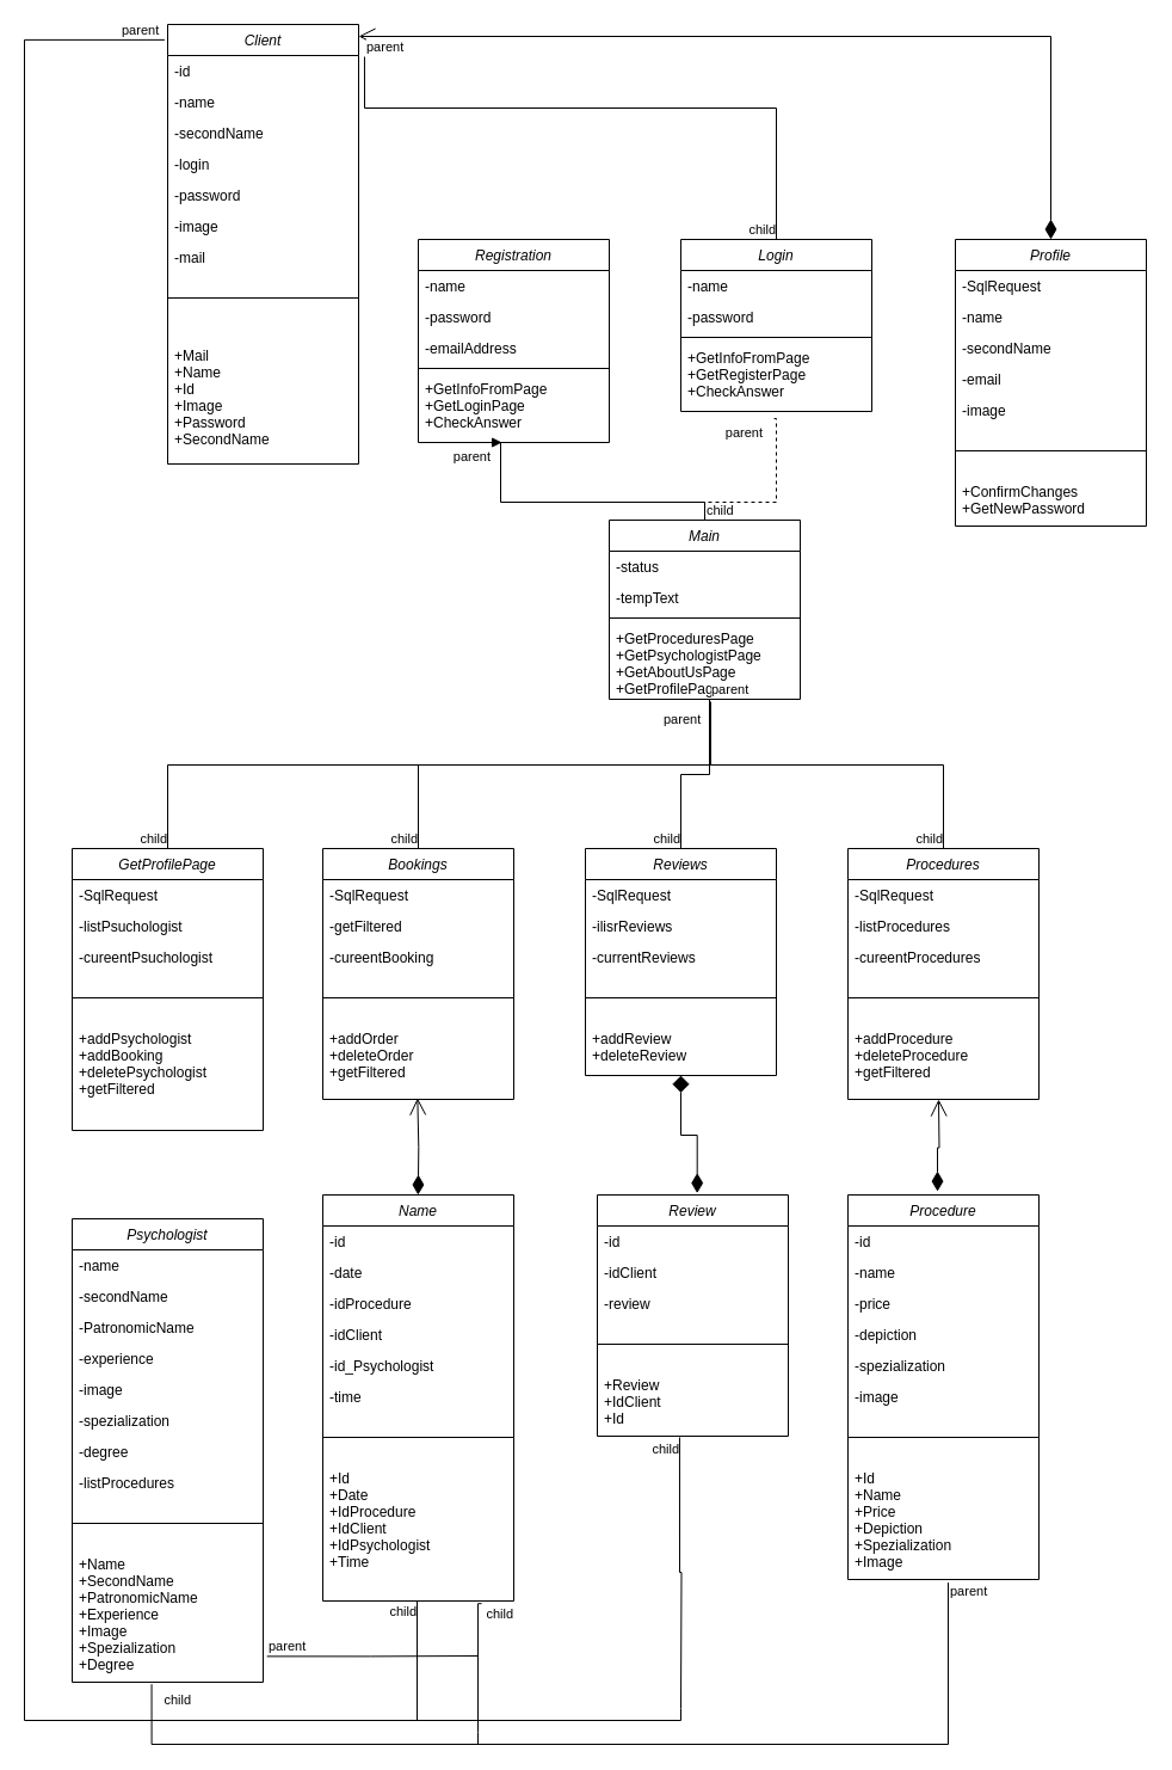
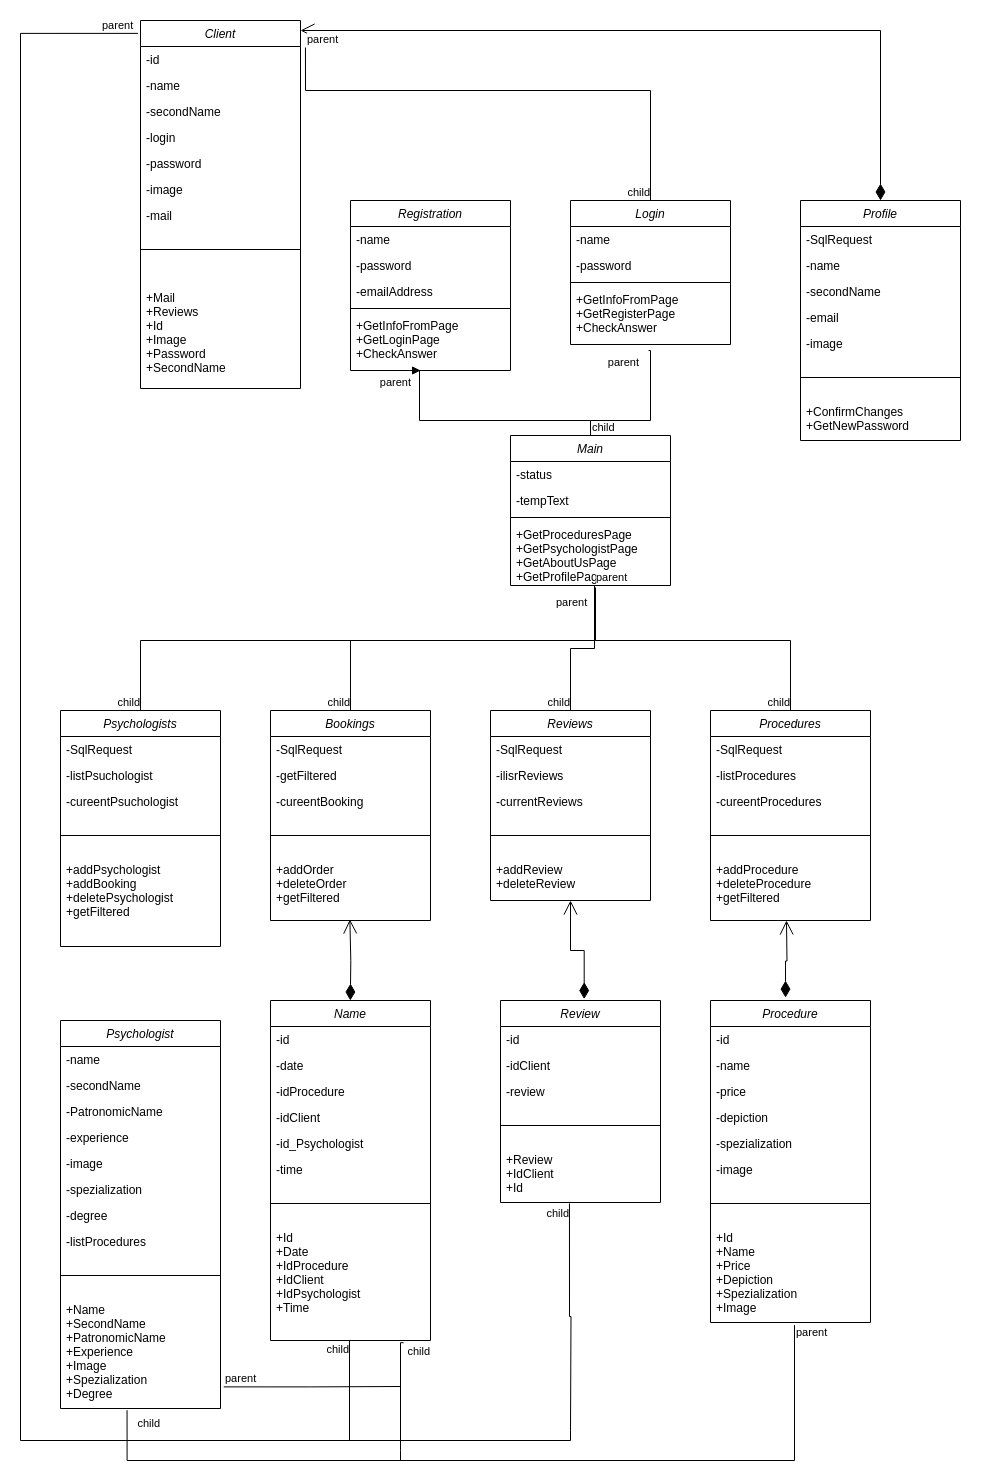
- <mxCell id="94" value="&#10;+Mail&#10;+Name&#10;+Id&#10;+Image&#10;+Password&#10;+SecondName" style="text;align=left;verticalAlign=top;spacingLeft=4;spacingRight=4;overflow=hidden;rotatable=0;points=[[0,0.5],[1,0.5]];portConstraint=eastwest;rounded=0;shadow=0;html=0;" vertex="1" parent="85"><mxGeometry y="250" width="160" height="118" as="geometry" /></mxCell>
+ <mxCell id="94" value="&#10;+Mail&#10;+Reviews&#10;+Id&#10;+Image&#10;+Password&#10;+SecondName" style="text;align=left;verticalAlign=top;spacingLeft=4;spacingRight=4;overflow=hidden;rotatable=0;points=[[0,0.5],[1,0.5]];portConstraint=eastwest;rounded=0;shadow=0;html=0;" vertex="1" parent="85"><mxGeometry y="250" width="160" height="118" as="geometry" /></mxCell>
- <mxCell id="105" value="" style="endArrow=none;html=1;edgeStyle=orthogonalEdgeStyle;rounded=0;exitX=0.5;exitY=0;exitDx=0;exitDy=0;entryX=0.488;entryY=1.103;entryDx=0;entryDy=0;entryPerimeter=0;dashed=1;" edge="1" parent="1" source="13" target="6"><mxGeometry relative="1" as="geometry"><mxPoint x="600" y="445" as="sourcePoint" /><mxPoint x="430" y="380" as="targetPoint" /><Array as="points"><mxPoint x="590" y="420" /><mxPoint x="650" y="420" /><mxPoint x="650" y="350" /></Array></mxGeometry></mxCell>
+ <mxCell id="105" value="" style="endArrow=none;html=1;edgeStyle=orthogonalEdgeStyle;rounded=0;exitX=0.5;exitY=0;exitDx=0;exitDy=0;entryX=0.488;entryY=1.103;entryDx=0;entryDy=0;entryPerimeter=0;" edge="1" parent="1" source="13" target="6"><mxGeometry relative="1" as="geometry"><mxPoint x="600" y="445" as="sourcePoint" /><mxPoint x="430" y="380" as="targetPoint" /><Array as="points"><mxPoint x="590" y="420" /><mxPoint x="650" y="420" /><mxPoint x="650" y="350" /></Array></mxGeometry></mxCell>
- <mxCell id="26" value="GetProfilePage" style="swimlane;fontStyle=2;align=center;verticalAlign=top;childLayout=stackLayout;horizontal=1;startSize=26;horizontalStack=0;resizeParent=1;resizeLast=0;collapsible=1;marginBottom=0;rounded=0;shadow=0;strokeWidth=1;" vertex="1" parent="1"><mxGeometry x="60" y="710" width="160" height="236" as="geometry"><mxRectangle x="230" y="140" width="160" height="26" as="alternateBounds" /></mxGeometry></mxCell>
+ <mxCell id="26" value="Psychologists" style="swimlane;fontStyle=2;align=center;verticalAlign=top;childLayout=stackLayout;horizontal=1;startSize=26;horizontalStack=0;resizeParent=1;resizeLast=0;collapsible=1;marginBottom=0;rounded=0;shadow=0;strokeWidth=1;" vertex="1" parent="1"><mxGeometry x="60" y="710" width="160" height="236" as="geometry"><mxRectangle x="230" y="140" width="160" height="26" as="alternateBounds" /></mxGeometry></mxCell>
- <mxCell id="116" value="" style="endArrow=diamond;html=1;endSize=12;startArrow=diamondThin;startSize=14;startFill=1;edgeStyle=orthogonalEdgeStyle;align=left;verticalAlign=bottom;rounded=0;exitX=0.523;exitY=-0.007;exitDx=0;exitDy=0;entryX=0.5;entryY=1;entryDx=0;entryDy=0;entryPerimeter=0;exitPerimeter=0;" edge="1" parent="1" source="79" target="43"><mxGeometry x="-1" y="3" relative="1" as="geometry"><mxPoint x="585.01" y="991" as="sourcePoint" /><mxPoint x="584.18" y="910" as="targetPoint" /></mxGeometry></mxCell>
+ <mxCell id="116" value="" style="endArrow=open;html=1;endSize=12;startArrow=diamondThin;startSize=14;startFill=1;edgeStyle=orthogonalEdgeStyle;align=left;verticalAlign=bottom;rounded=0;exitX=0.523;exitY=-0.007;exitDx=0;exitDy=0;entryX=0.5;entryY=1;entryDx=0;entryDy=0;entryPerimeter=0;exitPerimeter=0;" edge="1" parent="1" source="79" target="43"><mxGeometry x="-1" y="3" relative="1" as="geometry"><mxPoint x="585.01" y="991" as="sourcePoint" /><mxPoint x="584.18" y="910" as="targetPoint" /></mxGeometry></mxCell>
